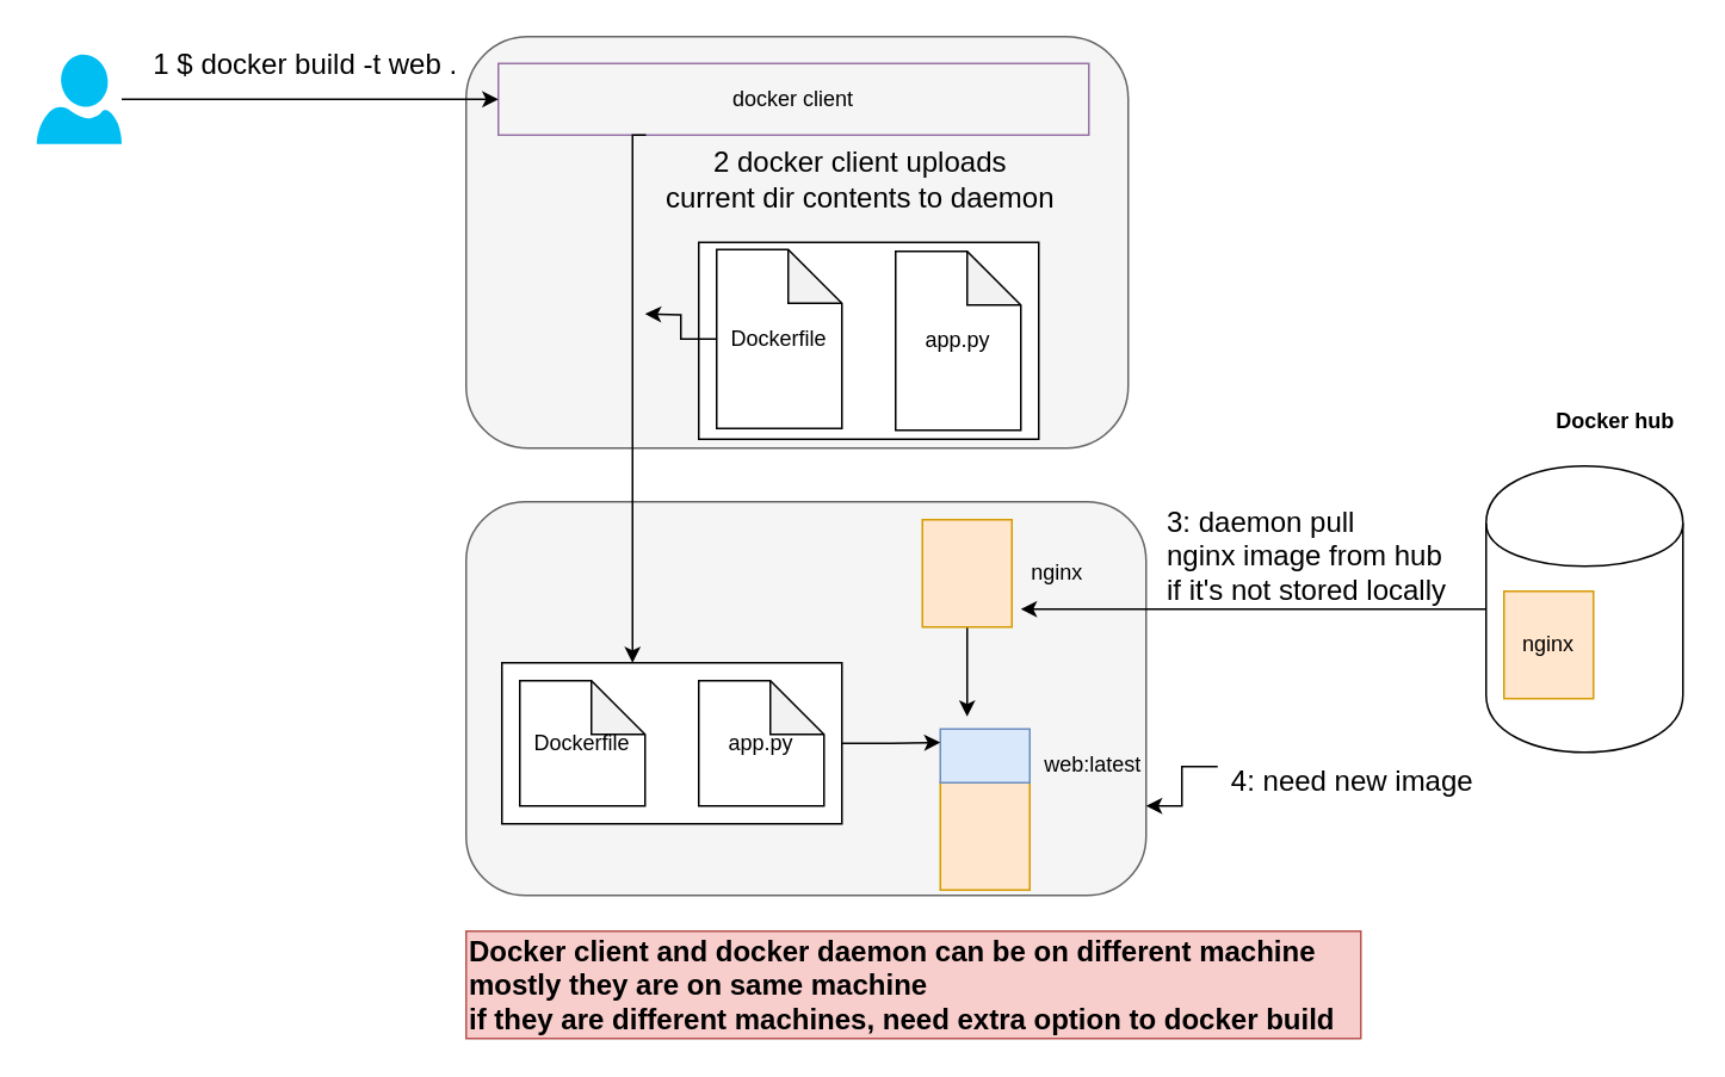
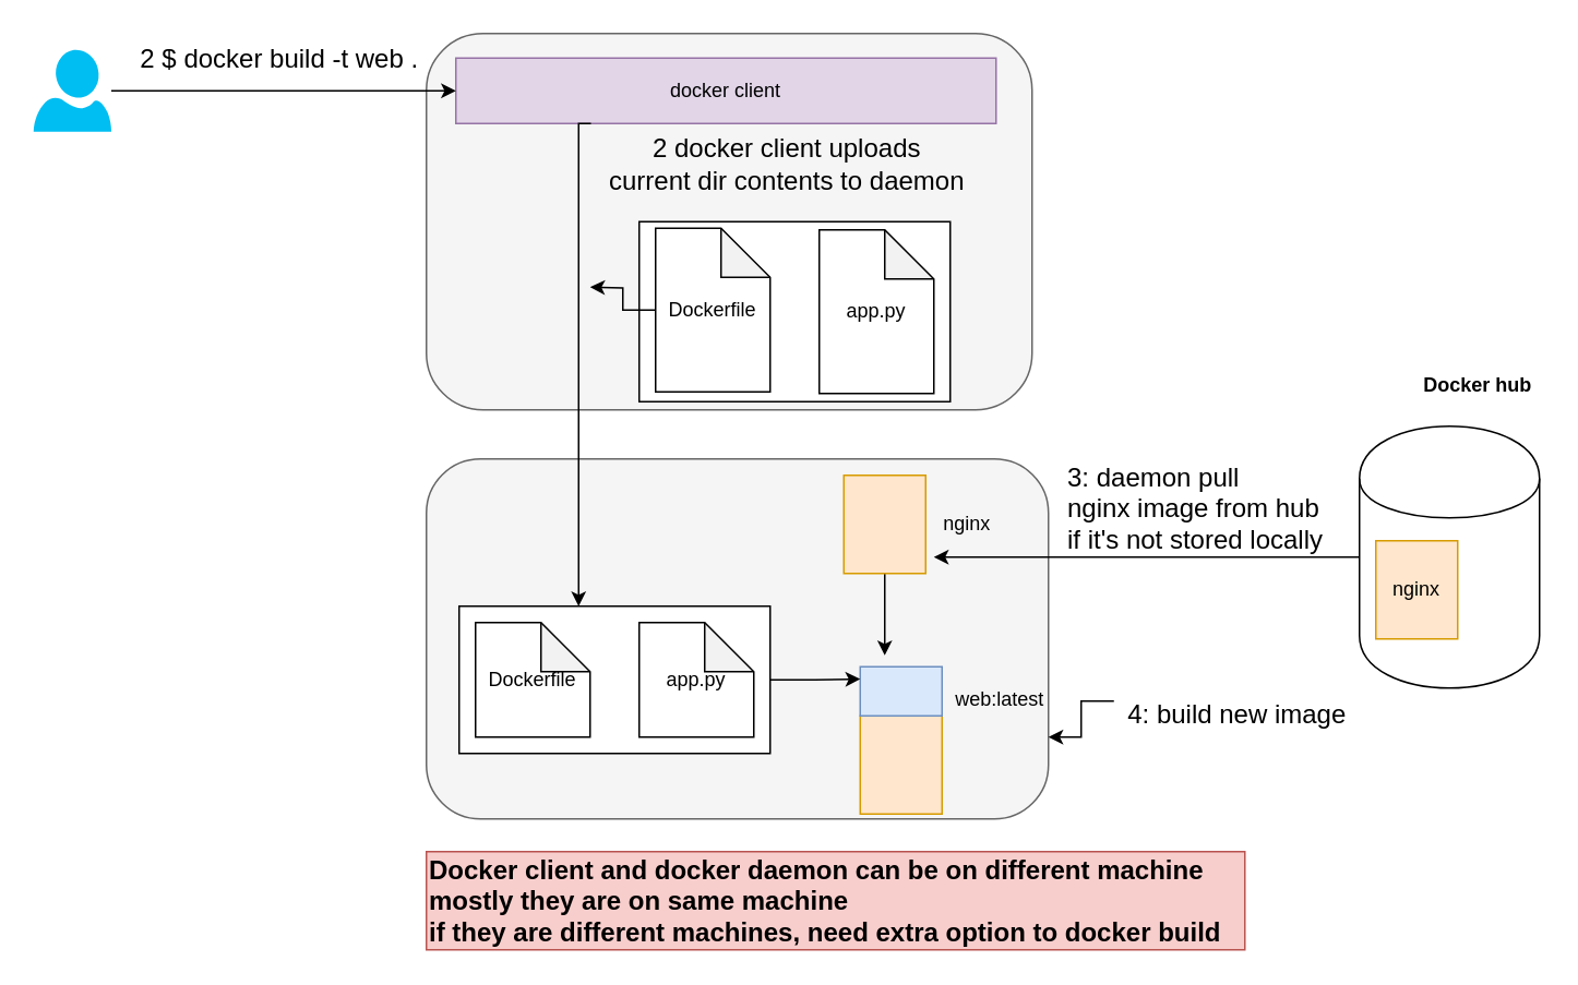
- <mxCell id="32" value="1 $ docker build -t web ." style="text;html=1;align=center;verticalAlign=middle;resizable=0;points=[];autosize=1;fontSize=16;fontStyle=0" vertex="1" parent="1"><mxGeometry x="75" y="25" width="190" height="20" as="geometry" /></mxCell>
+ <mxCell id="32" value="2 $ docker build -t web ." style="text;html=1;align=center;verticalAlign=middle;resizable=0;points=[];autosize=1;fontSize=16;fontStyle=0" vertex="1" parent="1"><mxGeometry x="75" y="25" width="190" height="20" as="geometry" /></mxCell>
- <mxCell id="5" value="docker client" style="rounded=0;whiteSpace=wrap;html=1;fillColor=#f5f5f5;strokeColor=#9673a6;" vertex="1" parent="3"><mxGeometry x="-52" y="-35" width="330" height="40" as="geometry" /></mxCell>
+ <mxCell id="5" value="docker client" style="rounded=0;whiteSpace=wrap;html=1;fillColor=#e1d5e7;strokeColor=#9673a6;" vertex="1" parent="3"><mxGeometry x="-52" y="-35" width="330" height="40" as="geometry" /></mxCell>
- <mxCell id="35" value="4: need new image" style="text;html=1;align=center;verticalAlign=middle;resizable=0;points=[];autosize=1;fontSize=16;" vertex="1" parent="1"><mxGeometry x="680" y="426" width="150" height="20" as="geometry" /></mxCell>
+ <mxCell id="35" value="4: build new image" style="text;html=1;align=center;verticalAlign=middle;resizable=0;points=[];autosize=1;fontSize=16;" vertex="1" parent="1"><mxGeometry x="680" y="426" width="150" height="20" as="geometry" /></mxCell>
